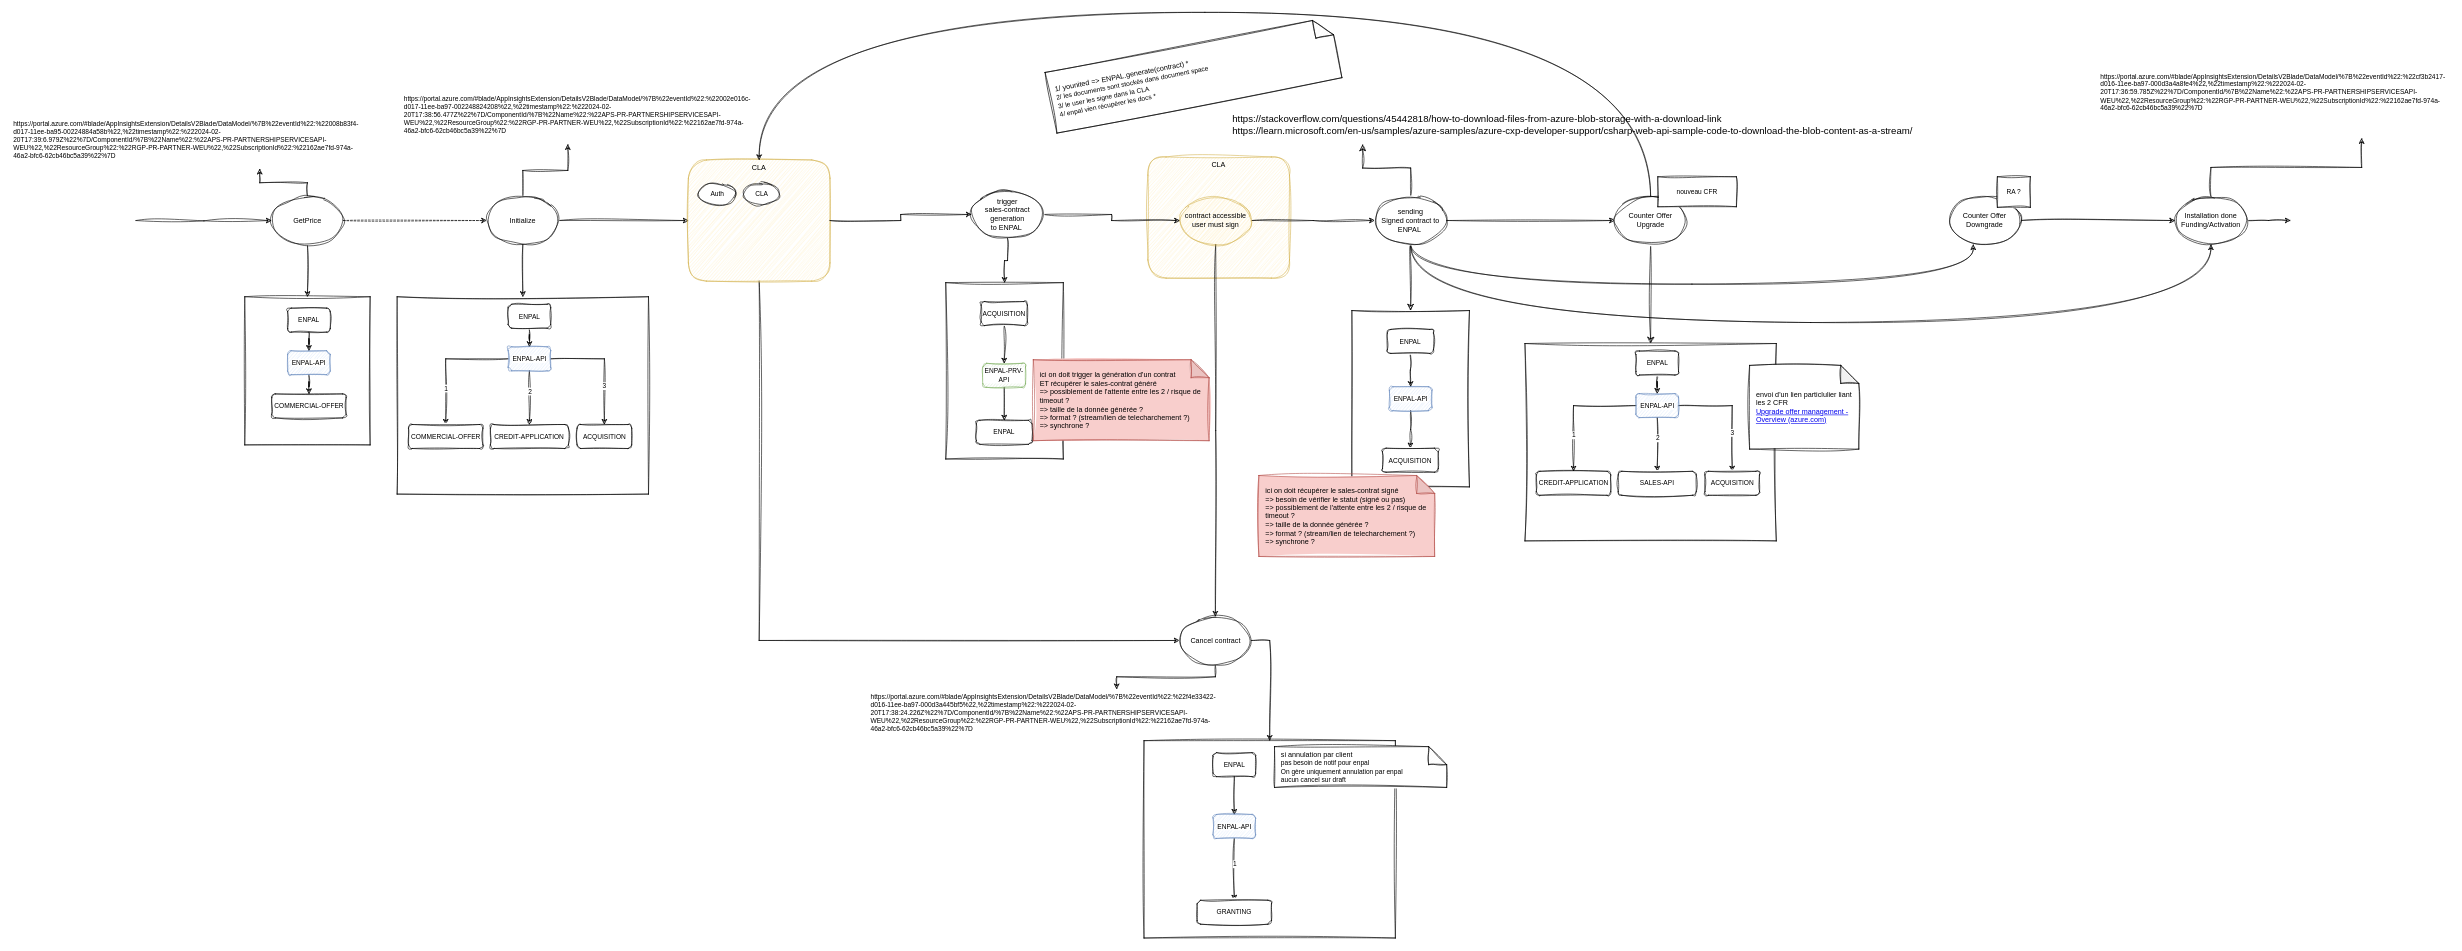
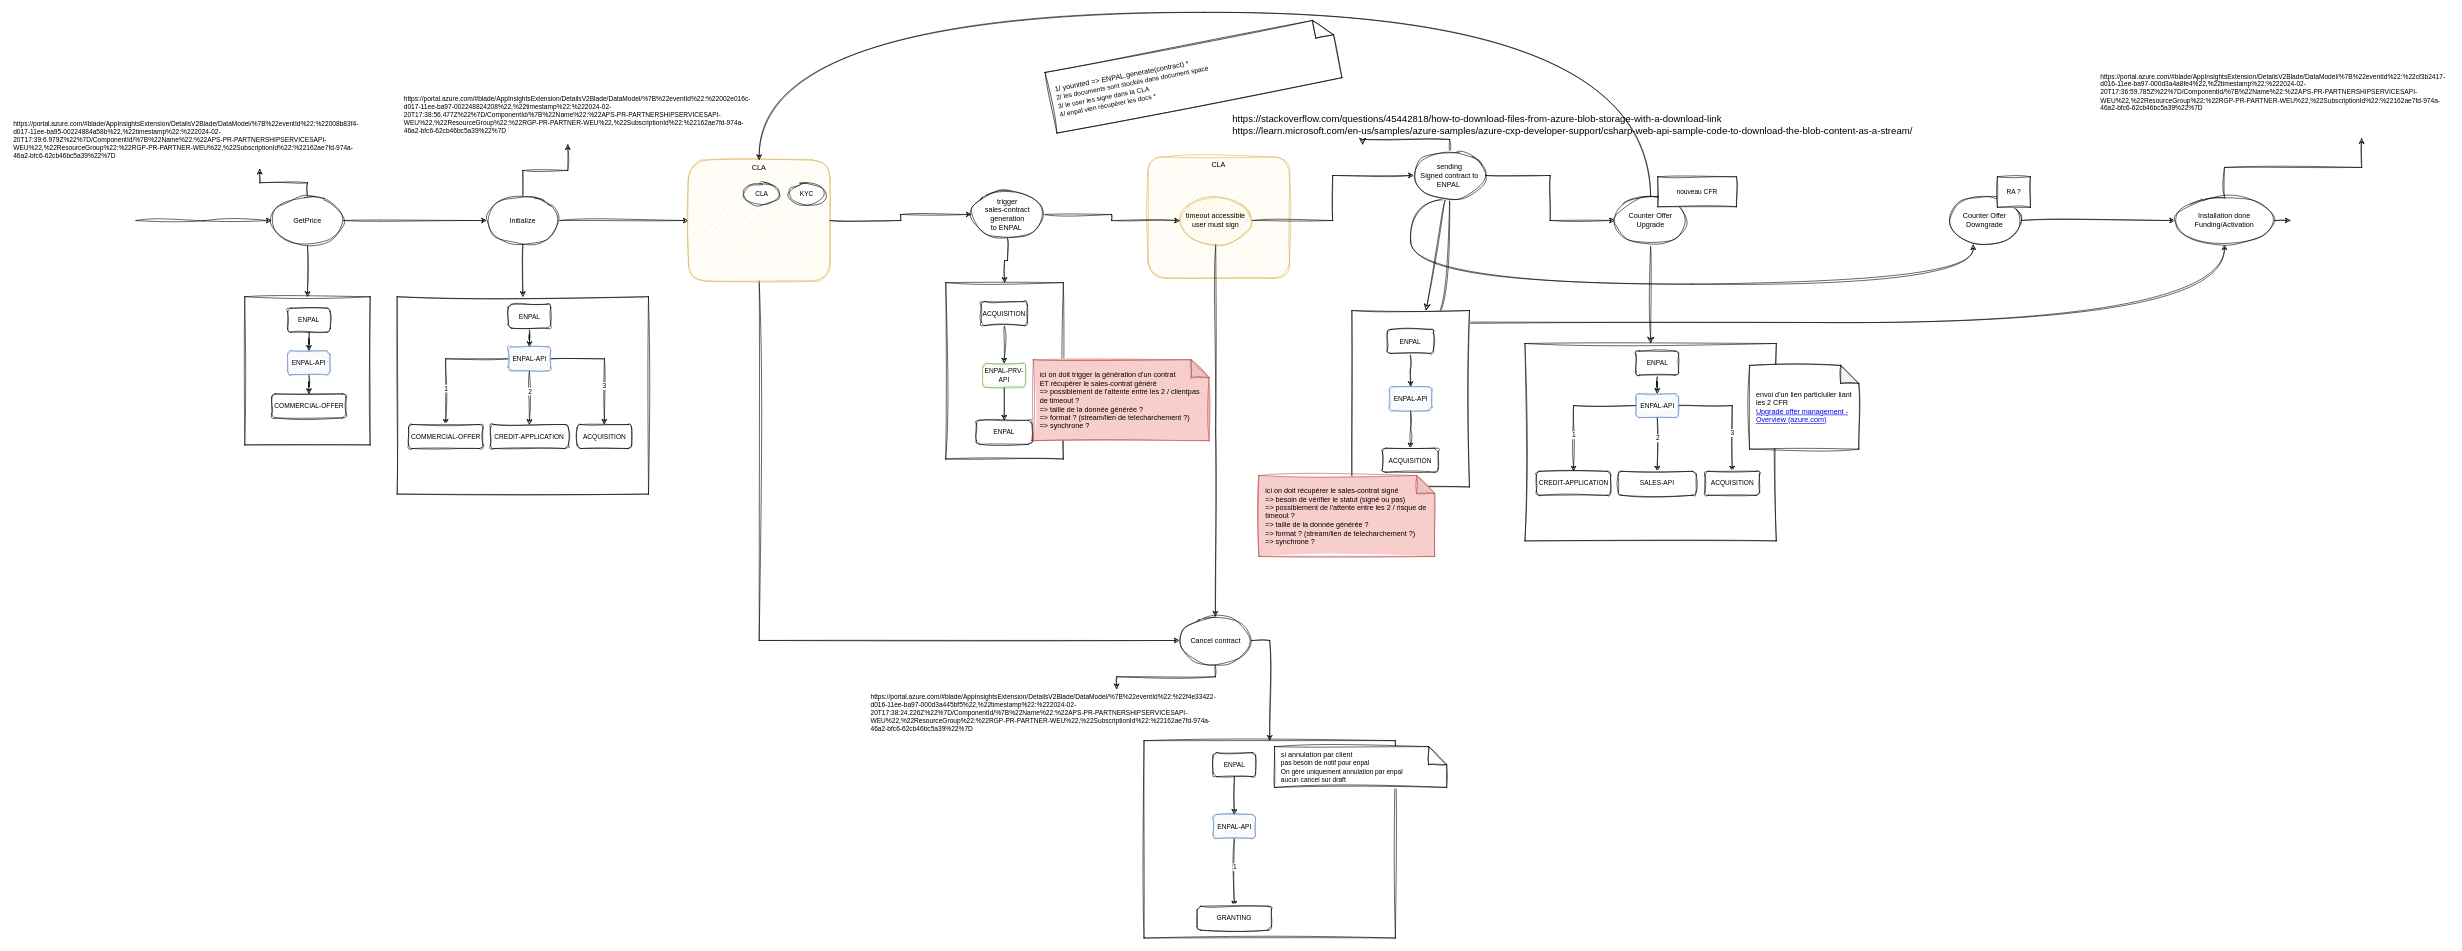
- <mxCell id="35" value="Auth" style="ellipse;whiteSpace=wrap;html=1;sketch=1;hachureGap=4;jiggle=2;curveFitting=1;fontFamily=Helvetica;fontSize=11;fontColor=default;labelBackgroundColor=default;" vertex="1" parent="1"><mxGeometry x="1165" y="305" width="61" height="36" as="geometry" /></mxCell>
+ <mxCell id="37" value="KYC" style="ellipse;whiteSpace=wrap;html=1;sketch=1;hachureGap=4;jiggle=2;curveFitting=1;fontFamily=Helvetica;fontSize=11;fontColor=default;labelBackgroundColor=default;" vertex="1" parent="1"><mxGeometry x="1314" y="305" width="61" height="36" as="geometry" /></mxCell>
- <mxCell id="19" value="sending&lt;br&gt;Signed contract to&lt;br&gt;ENPAL&amp;nbsp;" style="ellipse;whiteSpace=wrap;html=1;sketch=1;hachureGap=4;jiggle=2;curveFitting=1;" vertex="1" parent="1"><mxGeometry x="2291" y="326.93" width="120" height="80" as="geometry" /></mxCell>
+ <mxCell id="19" value="sending&lt;br&gt;Signed contract to&lt;br&gt;ENPAL&amp;nbsp;" style="ellipse;whiteSpace=wrap;html=1;sketch=1;hachureGap=4;jiggle=2;curveFitting=1;" vertex="1" parent="1"><mxGeometry x="2356" y="251.93" width="120" height="80" as="geometry" /></mxCell>
- <mxCell id="24" value="Installation done&lt;br&gt;Funding/Activation" style="ellipse;whiteSpace=wrap;html=1;sketch=1;hachureGap=4;jiggle=2;curveFitting=1;" vertex="1" parent="1"><mxGeometry x="3625" y="326.93" width="120" height="80" as="geometry" /></mxCell>
+ <mxCell id="24" value="Installation done&lt;br&gt;Funding/Activation" style="ellipse;whiteSpace=wrap;html=1;sketch=1;hachureGap=4;jiggle=2;curveFitting=1;" vertex="1" parent="1"><mxGeometry x="3625" y="326.93" width="165" height="80" as="geometry" /></mxCell>
- <mxCell id="5" style="edgeStyle=orthogonalEdgeStyle;rounded=0;sketch=1;hachureGap=4;jiggle=2;curveFitting=1;orthogonalLoop=1;jettySize=auto;html=1;dashed=1;" edge="1" parent="1" source="8" target="12"><mxGeometry relative="1" as="geometry" /></mxCell>
+ <mxCell id="5" style="edgeStyle=orthogonalEdgeStyle;rounded=0;sketch=1;hachureGap=4;jiggle=2;curveFitting=1;orthogonalLoop=1;jettySize=auto;html=1;" edge="1" parent="1" source="8" target="12"><mxGeometry relative="1" as="geometry" /></mxCell>
- <mxCell id="31" value="contract accessible&lt;br&gt;user must sign" style="ellipse;whiteSpace=wrap;html=1;sketch=1;hachureGap=4;jiggle=2;curveFitting=1;fillColor=#fff2cc;strokeColor=#d6b656;" vertex="1" parent="1"><mxGeometry x="1966" y="327" width="120" height="80" as="geometry" /></mxCell>
+ <mxCell id="31" value="timeout accessible&lt;br&gt;user must sign" style="ellipse;whiteSpace=wrap;html=1;sketch=1;hachureGap=4;jiggle=2;curveFitting=1;fillColor=#fff2cc;strokeColor=#d6b656;" vertex="1" parent="1"><mxGeometry x="1966" y="327" width="120" height="80" as="geometry" /></mxCell>
- <mxCell id="79" value="ici on doit trigger la génération d'un contrat&lt;br style=&quot;border-color: var(--border-color);&quot;&gt;&lt;span style=&quot;&quot;&gt;ET récupérer le sales-contrat généré&lt;/span&gt;&lt;br style=&quot;border-color: var(--border-color);&quot;&gt;&lt;div style=&quot;&quot;&gt;&lt;span style=&quot;background-color: initial;&quot;&gt;=&amp;gt; possiblement de l'attente entre les 2 /&amp;nbsp;&lt;/span&gt;&lt;span style=&quot;background-color: initial;&quot;&gt;risque de timeout ?&lt;br&gt;=&amp;gt; taille de la donnée générée ? &lt;br&gt;=&amp;gt; format ? (stream/lien de telecharchement ?)&lt;br&gt;=&amp;gt; synchrone ?&lt;/span&gt;&lt;/div&gt;" style="shape=note;whiteSpace=wrap;html=1;backgroundOutline=1;darkOpacity=0.05;sketch=1;hachureGap=4;jiggle=2;curveFitting=1;align=left;spacing=11;fillColor=#f8cecc;strokeColor=#b85450;fillStyle=solid;" vertex="1" parent="1"><mxGeometry x="1722" y="599" width="293" height="135" as="geometry" /></mxCell>
+ <mxCell id="79" value="ici on doit trigger la génération d'un contrat&lt;br style=&quot;border-color: var(--border-color);&quot;&gt;&lt;span style=&quot;&quot;&gt;ET récupérer le sales-contrat généré&lt;/span&gt;&lt;br style=&quot;border-color: var(--border-color);&quot;&gt;&lt;div style=&quot;&quot;&gt;&lt;span style=&quot;background-color: initial;&quot;&gt;=&amp;gt; possiblement de l'attente entre les 2 /&amp;nbsp;&lt;/span&gt;&lt;span style=&quot;background-color: initial;&quot;&gt;clientpas de timeout ?&lt;br&gt;=&amp;gt; taille de la donnée générée ? &lt;br&gt;=&amp;gt; format ? (stream/lien de telecharchement ?)&lt;br&gt;=&amp;gt; synchrone ?&lt;/span&gt;&lt;/div&gt;" style="shape=note;whiteSpace=wrap;html=1;backgroundOutline=1;darkOpacity=0.05;sketch=1;hachureGap=4;jiggle=2;curveFitting=1;align=left;spacing=11;fillColor=#f8cecc;strokeColor=#b85450;fillStyle=solid;" vertex="1" parent="1"><mxGeometry x="1722" y="599" width="293" height="135" as="geometry" /></mxCell>
- <mxCell id="68" value="GRANTING" style="rounded=1;whiteSpace=wrap;html=1;sketch=1;hachureGap=4;jiggle=2;curveFitting=1;fontFamily=Helvetica;fontSize=11;fontColor=default;labelBackgroundColor=default;" vertex="1" parent="1"><mxGeometry x="1995" y="1500" width="124" height="40" as="geometry" /></mxCell>
+ <mxCell id="68" value="GRANTING" style="rounded=1;whiteSpace=wrap;html=1;sketch=1;hachureGap=4;jiggle=2;curveFitting=1;fontFamily=Helvetica;fontSize=11;fontColor=default;labelBackgroundColor=default;" vertex="1" parent="1"><mxGeometry x="1995" y="1510" width="124" height="40" as="geometry" /></mxCell>
